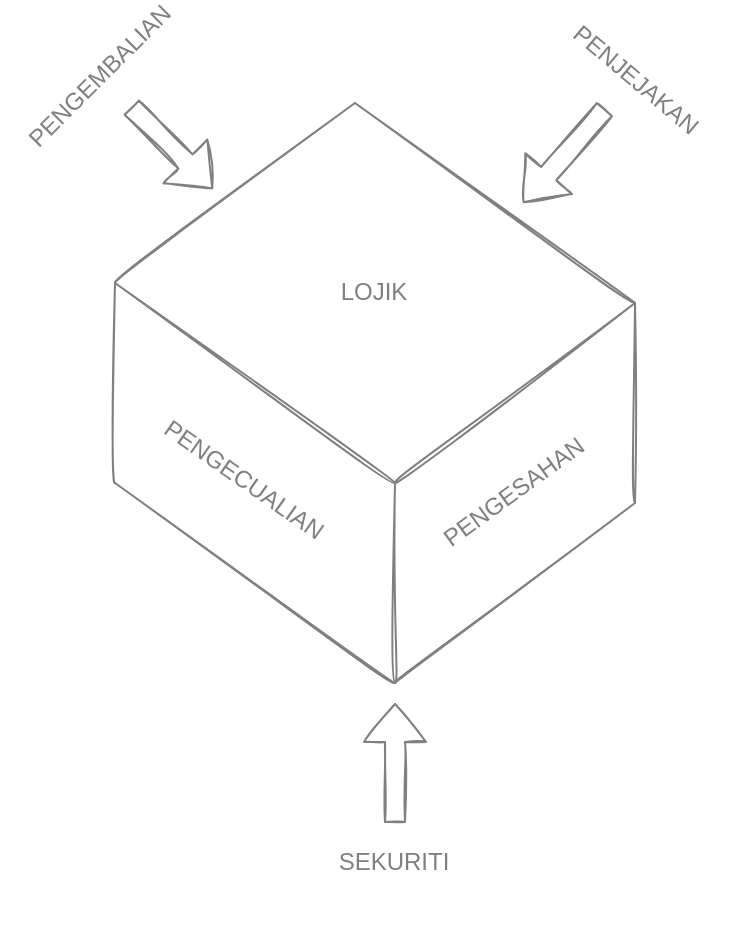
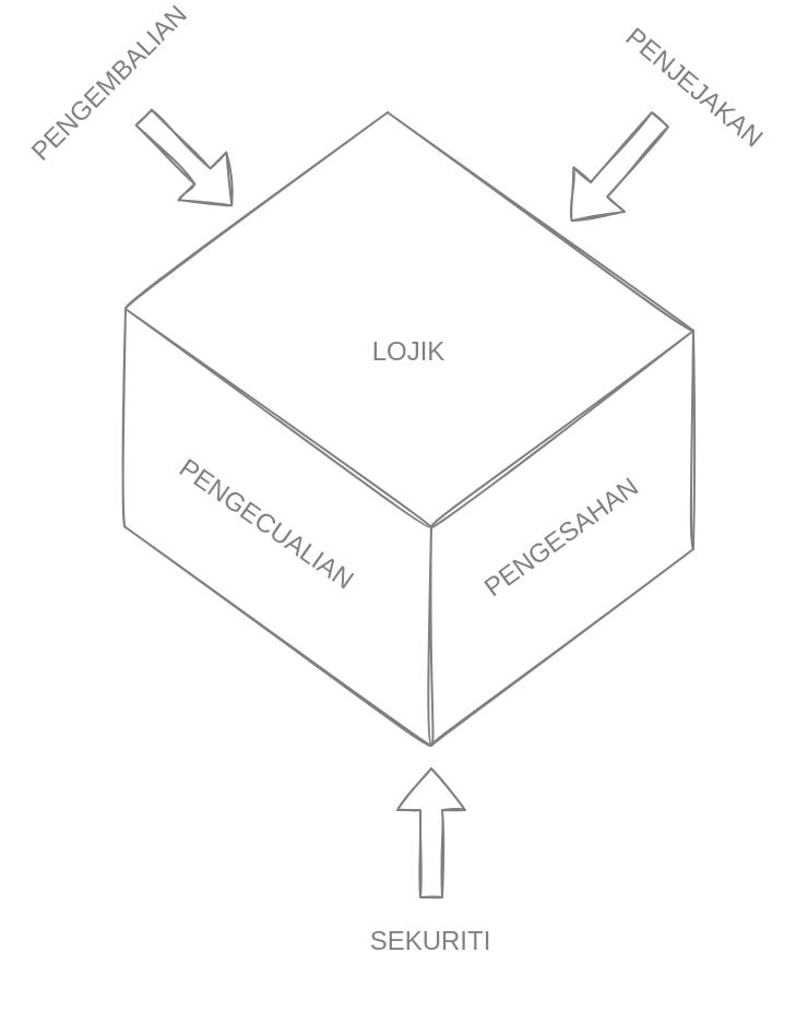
- <mxCell id="11" value="LOJIK" style="text;html=1;strokeColor=none;fillColor=none;align=center;verticalAlign=middle;whiteSpace=wrap;rounded=0;sketch=1;fontColor=#808080;" parent="1" vertex="1"><mxGeometry x="157" y="128" width="60" height="30" as="geometry" /></mxCell>
+ <mxCell id="11" value="LOJIK" style="text;html=1;strokeColor=none;fillColor=none;align=center;verticalAlign=middle;whiteSpace=wrap;rounded=0;sketch=1;fontColor=#808080;" parent="1" vertex="1"><mxGeometry x="157" y="143" width="60" height="30" as="geometry" /></mxCell>
